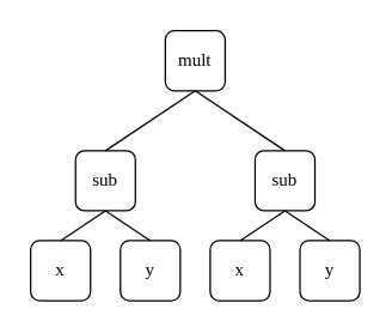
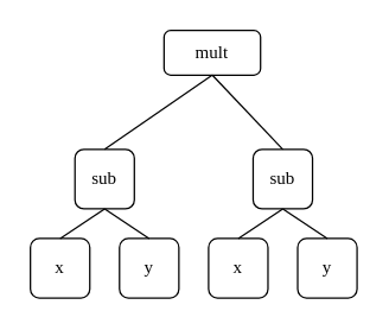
- <mxCell id="2" value="mult" style="rounded=1;whiteSpace=wrap;html=1;fillColor=none;fontFamily=Lucida Console;" parent="1" vertex="1"><mxGeometry x="110" y="20" width="40" height="40" as="geometry" /></mxCell>
+ <mxCell id="2" value="mult" style="rounded=1;whiteSpace=wrap;html=1;fillColor=none;fontFamily=Lucida Console;" parent="1" vertex="1"><mxGeometry x="110" y="20" width="65" height="30" as="geometry" /></mxCell>
